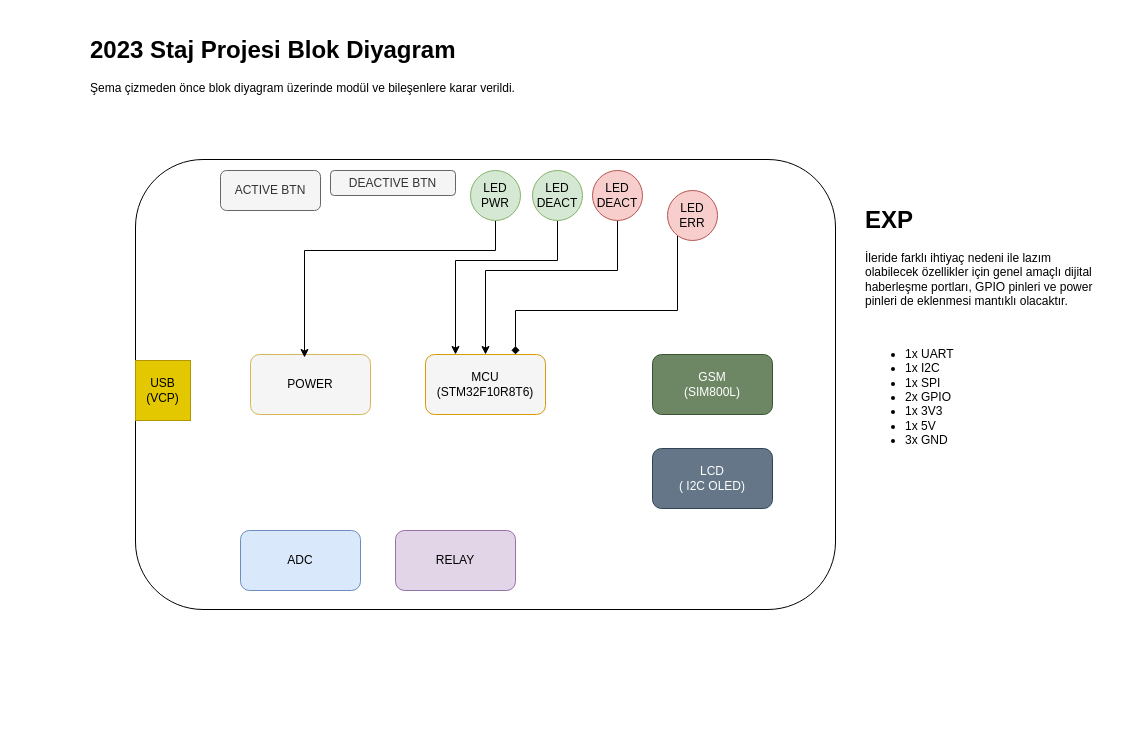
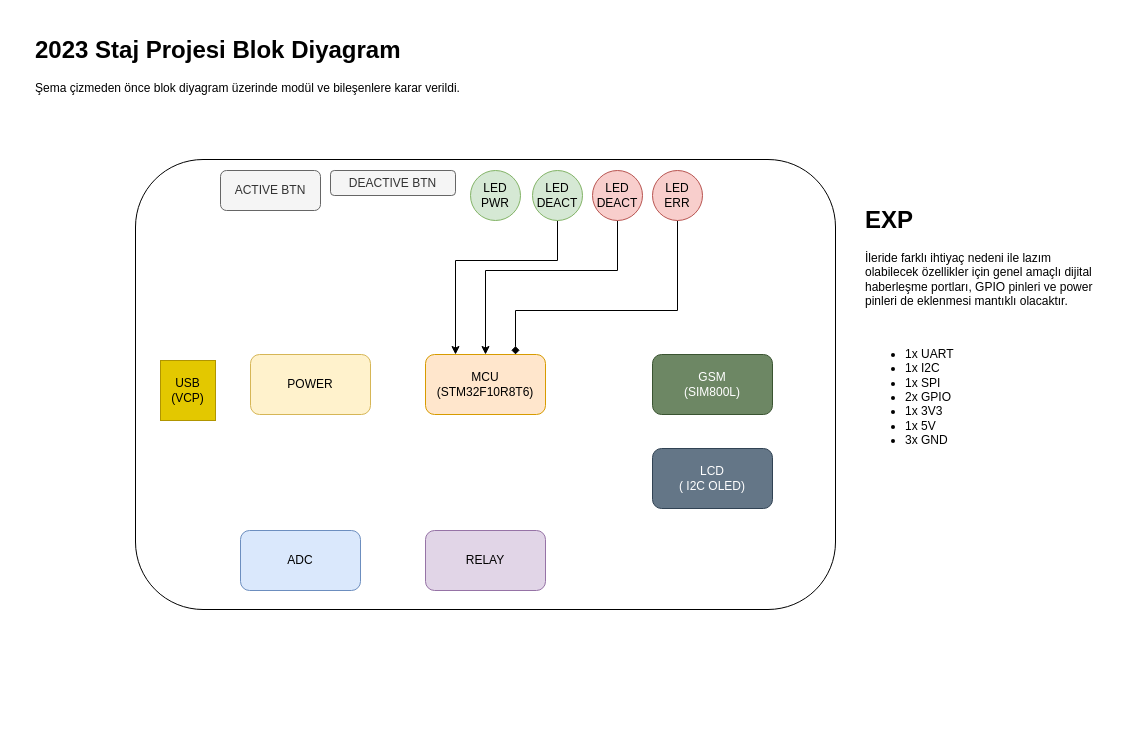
- <mxCell id="21" value="&lt;h1&gt;2023 Staj Projesi Blok Diyagram&lt;/h1&gt;&lt;p&gt;Şema çizmeden önce blok diyagram üzerinde modül ve bileşenlere karar verildi.&lt;/p&gt;" style="text;html=1;strokeColor=none;fillColor=none;spacing=5;spacingTop=-20;whiteSpace=wrap;overflow=hidden;rounded=0;" parent="1" vertex="1"><mxGeometry x="85" y="30" width="480" height="110" as="geometry" /></mxCell>
+ <mxCell id="21" value="&lt;h1&gt;2023 Staj Projesi Blok Diyagram&lt;/h1&gt;&lt;p&gt;Şema çizmeden önce blok diyagram üzerinde modül ve bileşenlere karar verildi.&lt;/p&gt;" style="text;html=1;strokeColor=none;fillColor=none;spacing=5;spacingTop=-20;whiteSpace=wrap;overflow=hidden;rounded=0;" parent="1" vertex="1"><mxGeometry x="30" y="30" width="480" height="110" as="geometry" /></mxCell>
- <mxCell id="18" value="LED&lt;br&gt;ERR" style="ellipse;whiteSpace=wrap;html=1;aspect=fixed;fillColor=#f8cecc;strokeColor=#b85450;" parent="1" vertex="1"><mxGeometry x="667" y="190" width="50" height="50" as="geometry" /></mxCell>
+ <mxCell id="18" value="LED&lt;br&gt;ERR" style="ellipse;whiteSpace=wrap;html=1;aspect=fixed;fillColor=#f8cecc;strokeColor=#b85450;" parent="1" vertex="1"><mxGeometry x="652" y="170" width="50" height="50" as="geometry" /></mxCell>
- <mxCell id="19" style="edgeStyle=orthogonalEdgeStyle;rounded=0;orthogonalLoop=1;jettySize=auto;html=1;entryX=0.45;entryY=0.05;entryDx=0;entryDy=0;entryPerimeter=0;" parent="1" source="20" target="9" edge="1"><mxGeometry relative="1" as="geometry"><Array as="points"><mxPoint x="495" y="250" /><mxPoint x="304" y="250" /></Array></mxGeometry></mxCell>
- <mxCell id="9" value="POWER" style="rounded=1;whiteSpace=wrap;html=1;fillColor=#f5f5f5;strokeColor=#d6b656;" parent="1" vertex="1"><mxGeometry x="250" y="354" width="120" height="60" as="geometry" /></mxCell>
+ <mxCell id="9" value="POWER" style="rounded=1;whiteSpace=wrap;html=1;fillColor=#fff2cc;strokeColor=#d6b656;" parent="1" vertex="1"><mxGeometry x="250" y="354" width="120" height="60" as="geometry" /></mxCell>
- <mxCell id="4" value="MCU&lt;br&gt;(STM32F10R8T6)" style="rounded=1;whiteSpace=wrap;html=1;fillColor=#f5f5f5;strokeColor=#d79b00;" parent="1" vertex="1"><mxGeometry x="425" y="354" width="120" height="60" as="geometry" /></mxCell>
+ <mxCell id="4" value="MCU&lt;br&gt;(STM32F10R8T6)" style="rounded=1;whiteSpace=wrap;html=1;fillColor=#ffe6cc;strokeColor=#d79b00;" parent="1" vertex="1"><mxGeometry x="425" y="354" width="120" height="60" as="geometry" /></mxCell>
- <mxCell id="10" value="USB&lt;br&gt;(VCP)" style="rounded=0;whiteSpace=wrap;html=1;fillColor=#e3c800;fontColor=#000000;strokeColor=#B09500;" parent="1" vertex="1"><mxGeometry x="135" y="360" width="55" height="60" as="geometry" /></mxCell>
+ <mxCell id="10" value="USB&lt;br&gt;(VCP)" style="rounded=0;whiteSpace=wrap;html=1;fillColor=#e3c800;fontColor=#000000;strokeColor=#B09500;" parent="1" vertex="1"><mxGeometry x="160" y="360" width="55" height="60" as="geometry" /></mxCell>
- <mxCell id="8" value="RELAY" style="rounded=1;whiteSpace=wrap;html=1;fillColor=#e1d5e7;strokeColor=#9673a6;" parent="1" vertex="1"><mxGeometry x="395" y="530" width="120" height="60" as="geometry" /></mxCell>
+ <mxCell id="8" value="RELAY" style="rounded=1;whiteSpace=wrap;html=1;fillColor=#e1d5e7;strokeColor=#9673a6;" parent="1" vertex="1"><mxGeometry x="425" y="530" width="120" height="60" as="geometry" /></mxCell>
